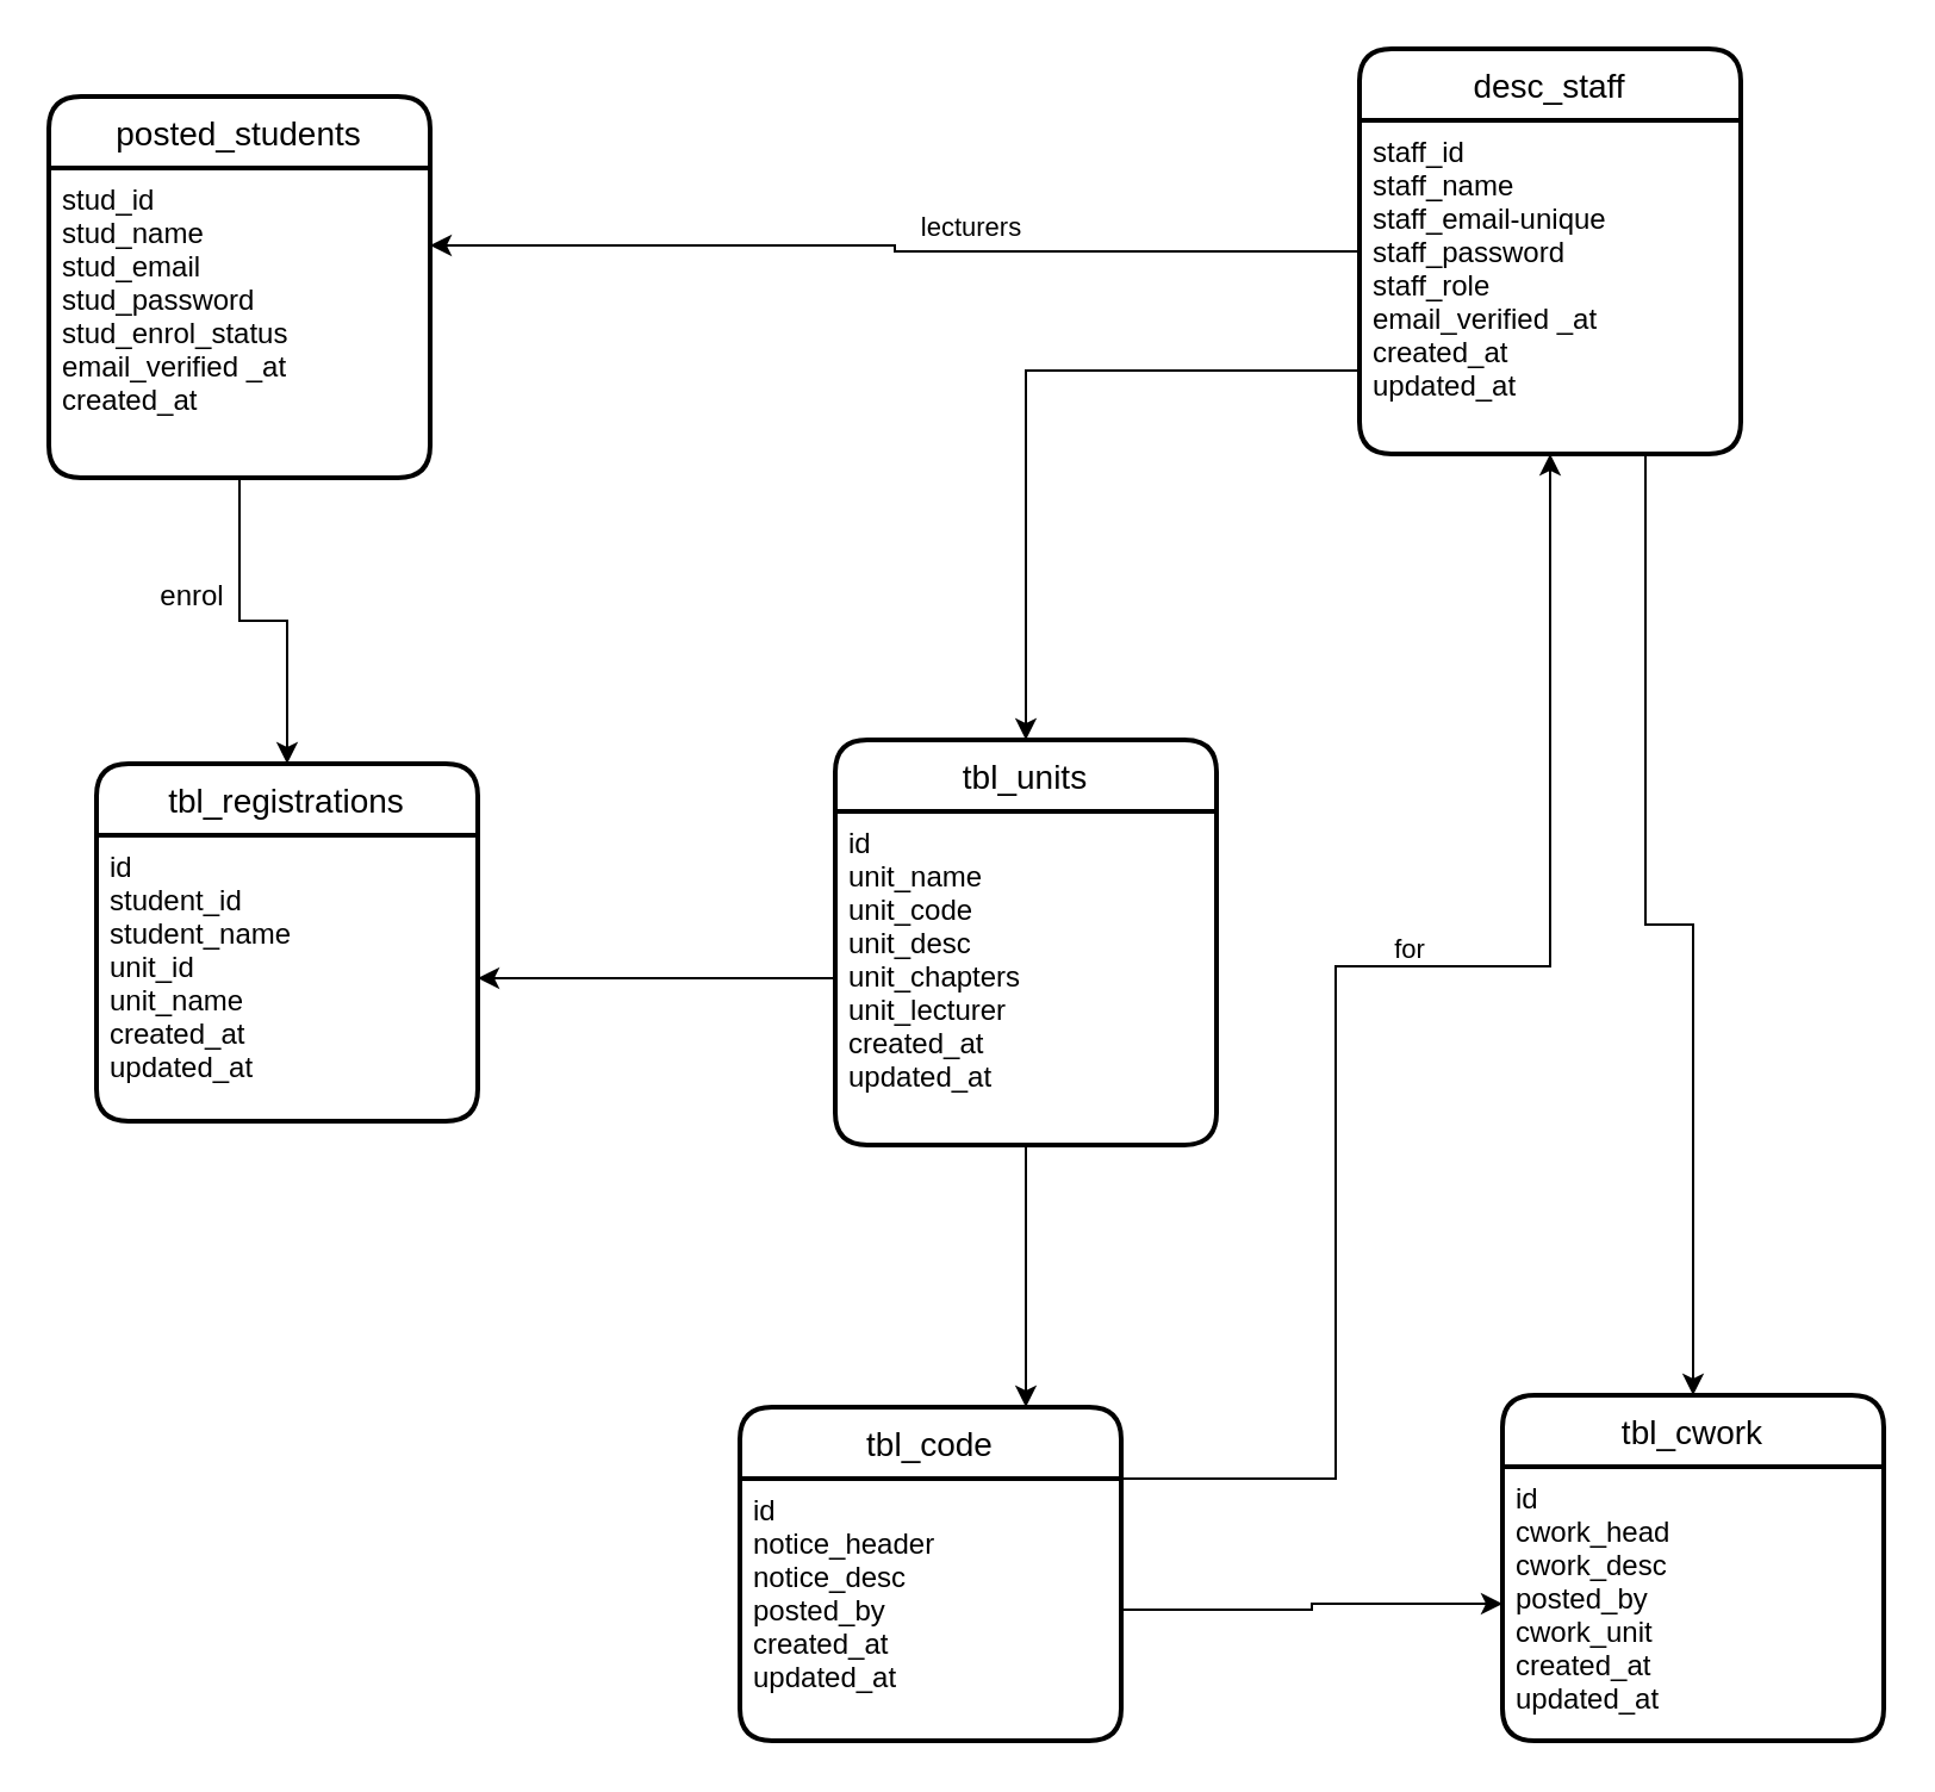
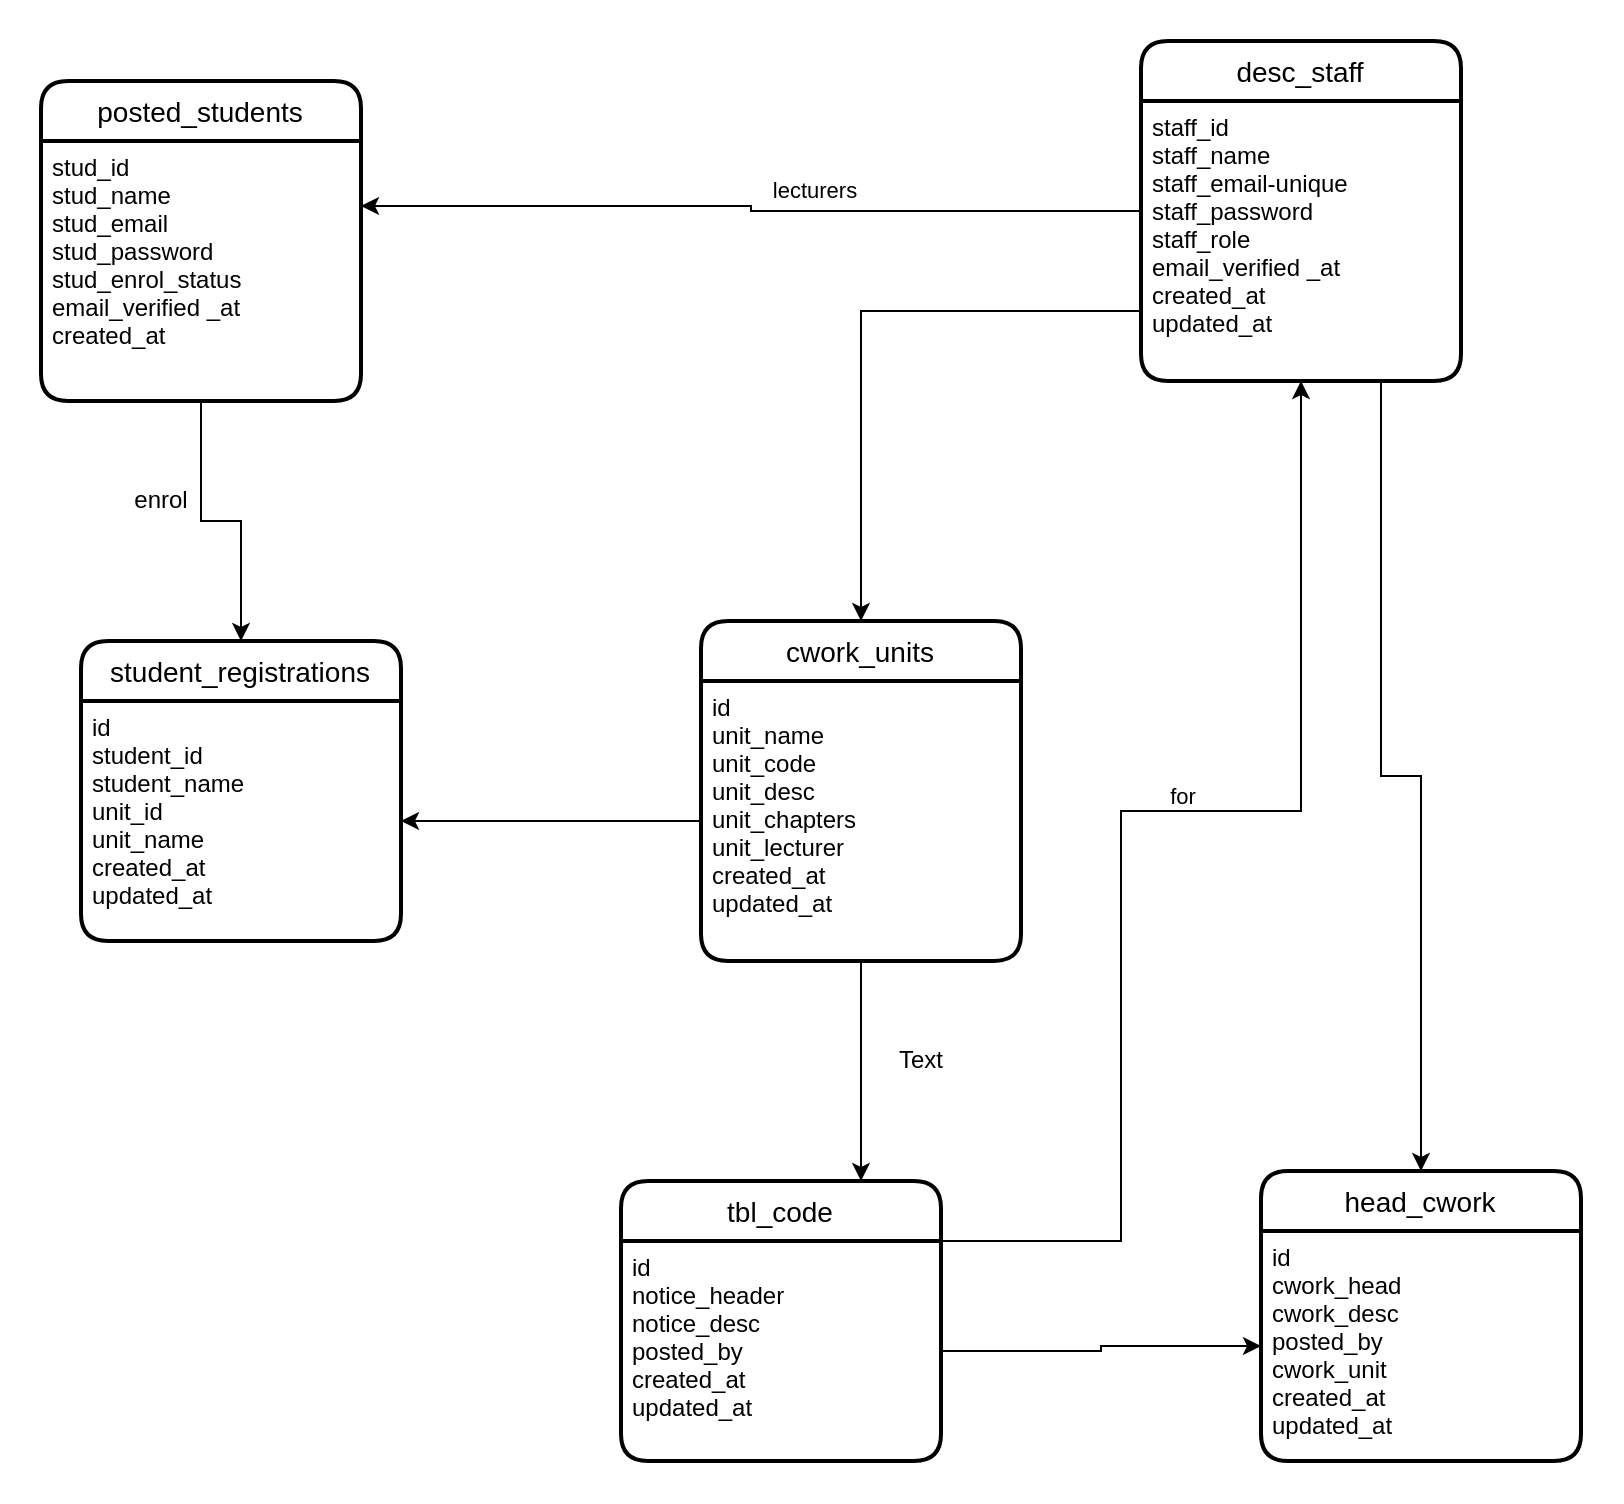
- <mxCell id="6" value="tbl_units" style="swimlane;childLayout=stackLayout;horizontal=1;startSize=30;horizontalStack=0;rounded=1;fontSize=14;fontStyle=0;strokeWidth=2;resizeParent=0;resizeLast=1;shadow=0;dashed=0;align=center;" vertex="1" parent="1"><mxGeometry x="350" y="310" width="160" height="170" as="geometry" /></mxCell>
+ <mxCell id="6" value="cwork_units" style="swimlane;childLayout=stackLayout;horizontal=1;startSize=30;horizontalStack=0;rounded=1;fontSize=14;fontStyle=0;strokeWidth=2;resizeParent=0;resizeLast=1;shadow=0;dashed=0;align=center;" vertex="1" parent="1"><mxGeometry x="350" y="310" width="160" height="170" as="geometry" /></mxCell>
- <mxCell id="10" value="tbl_registrations" style="swimlane;childLayout=stackLayout;horizontal=1;startSize=30;horizontalStack=0;rounded=1;fontSize=14;fontStyle=0;strokeWidth=2;resizeParent=0;resizeLast=1;shadow=0;dashed=0;align=center;" vertex="1" parent="1"><mxGeometry x="40" y="320" width="160" height="150" as="geometry" /></mxCell>
+ <mxCell id="10" value="student_registrations" style="swimlane;childLayout=stackLayout;horizontal=1;startSize=30;horizontalStack=0;rounded=1;fontSize=14;fontStyle=0;strokeWidth=2;resizeParent=0;resizeLast=1;shadow=0;dashed=0;align=center;" vertex="1" parent="1"><mxGeometry x="40" y="320" width="160" height="150" as="geometry" /></mxCell>
+ <mxCell id="25" value="Text" style="text;html=1;align=center;verticalAlign=middle;resizable=0;points=[];autosize=1;" vertex="1" parent="1"><mxGeometry x="440" y="520" width="40" height="20" as="geometry" /></mxCell>
- <mxCell id="14" value="tbl_cwork" style="swimlane;childLayout=stackLayout;horizontal=1;startSize=30;horizontalStack=0;rounded=1;fontSize=14;fontStyle=0;strokeWidth=2;resizeParent=0;resizeLast=1;shadow=0;dashed=0;align=center;" vertex="1" parent="1"><mxGeometry x="630" y="585" width="160" height="145" as="geometry" /></mxCell>
+ <mxCell id="14" value="head_cwork" style="swimlane;childLayout=stackLayout;horizontal=1;startSize=30;horizontalStack=0;rounded=1;fontSize=14;fontStyle=0;strokeWidth=2;resizeParent=0;resizeLast=1;shadow=0;dashed=0;align=center;" vertex="1" parent="1"><mxGeometry x="630" y="585" width="160" height="145" as="geometry" /></mxCell>
